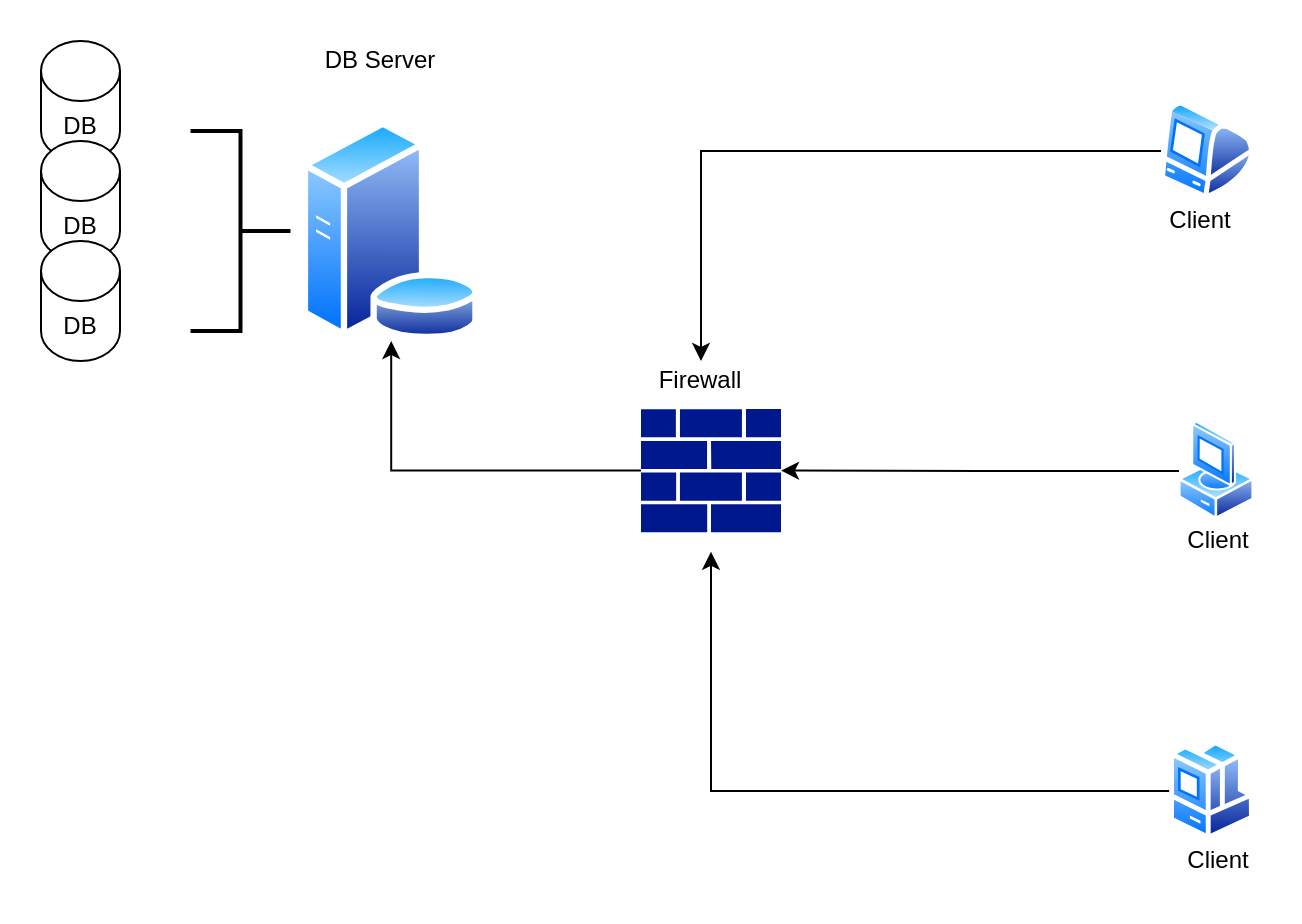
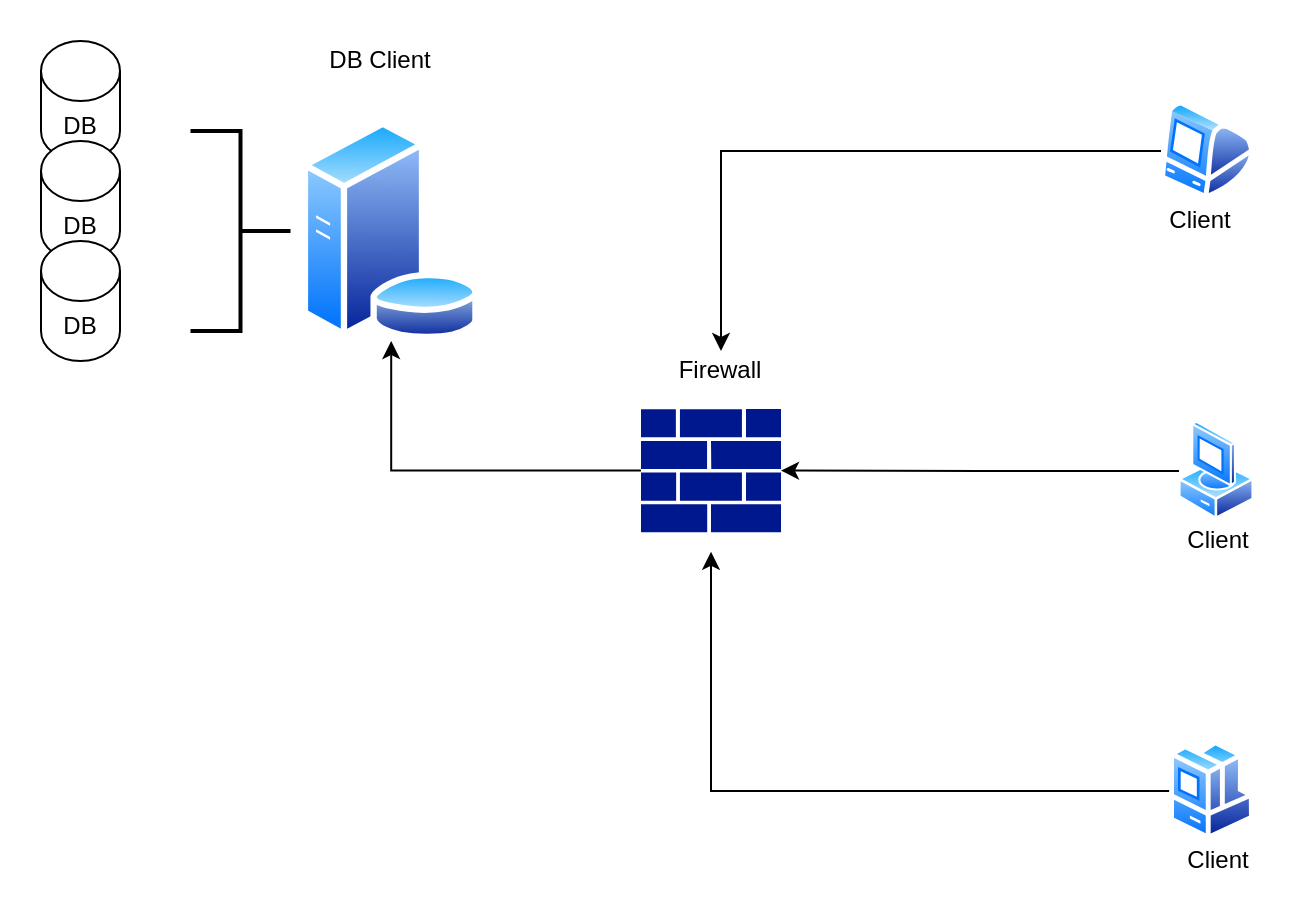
- <mxCell id="15" value="DB Server" style="text;html=1;strokeColor=none;fillColor=none;align=center;verticalAlign=middle;whiteSpace=wrap;rounded=0;" vertex="1" parent="1"><mxGeometry x="160" y="20" width="60" height="20" as="geometry" /></mxCell>
+ <mxCell id="15" value="DB Client" style="text;html=1;strokeColor=none;fillColor=none;align=center;verticalAlign=middle;whiteSpace=wrap;rounded=0;" vertex="1" parent="1"><mxGeometry x="160" y="20" width="60" height="20" as="geometry" /></mxCell>
- <mxCell id="19" value="Firewall" style="text;html=1;strokeColor=none;fillColor=none;align=center;verticalAlign=middle;whiteSpace=wrap;rounded=0;" vertex="1" parent="1"><mxGeometry x="330" y="180" width="40" height="20" as="geometry" /></mxCell>
+ <mxCell id="19" value="Firewall" style="text;html=1;strokeColor=none;fillColor=none;align=center;verticalAlign=middle;whiteSpace=wrap;rounded=0;" vertex="1" parent="1"><mxGeometry x="340" y="175" width="40" height="20" as="geometry" /></mxCell>
